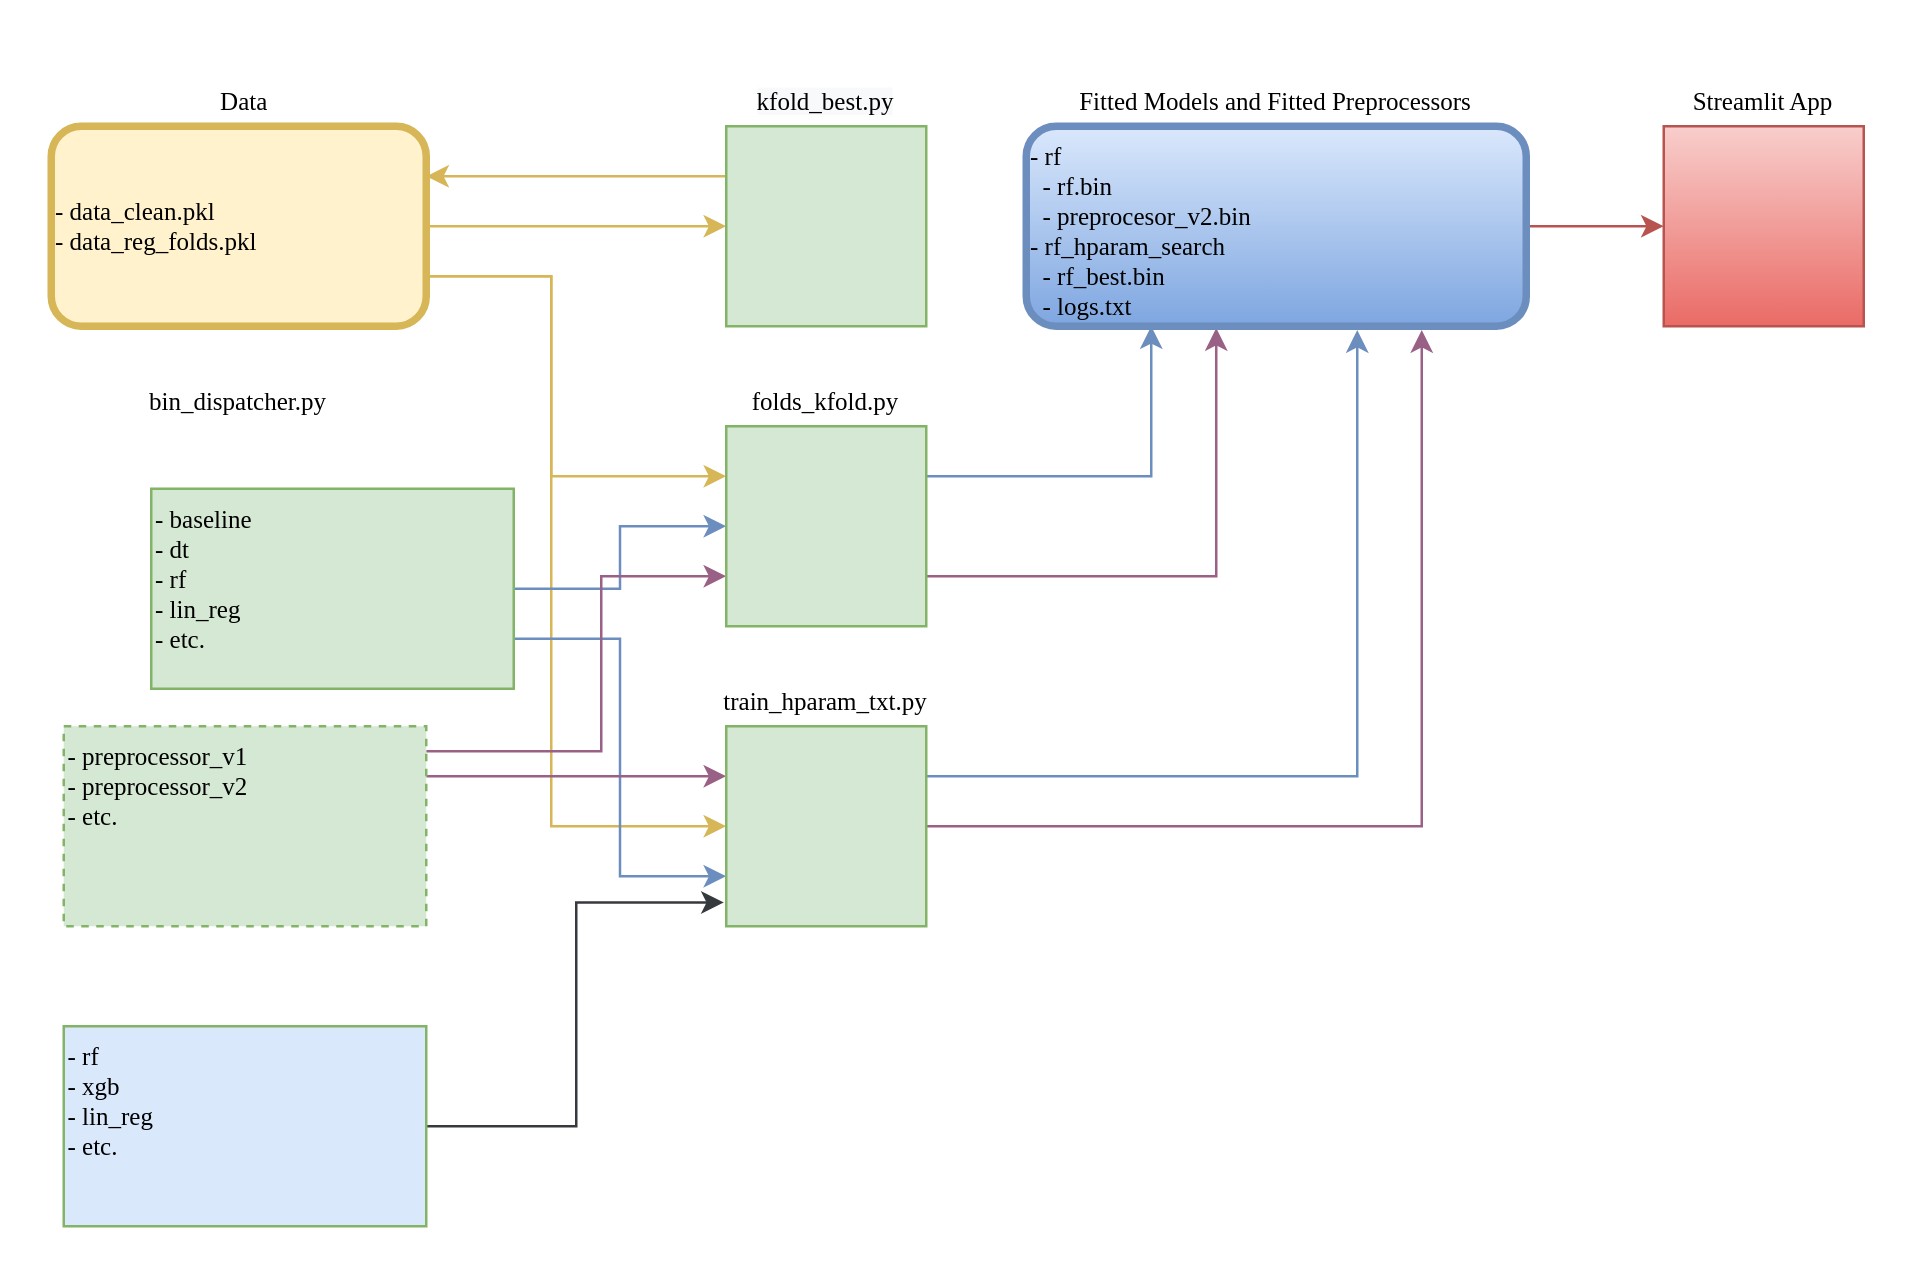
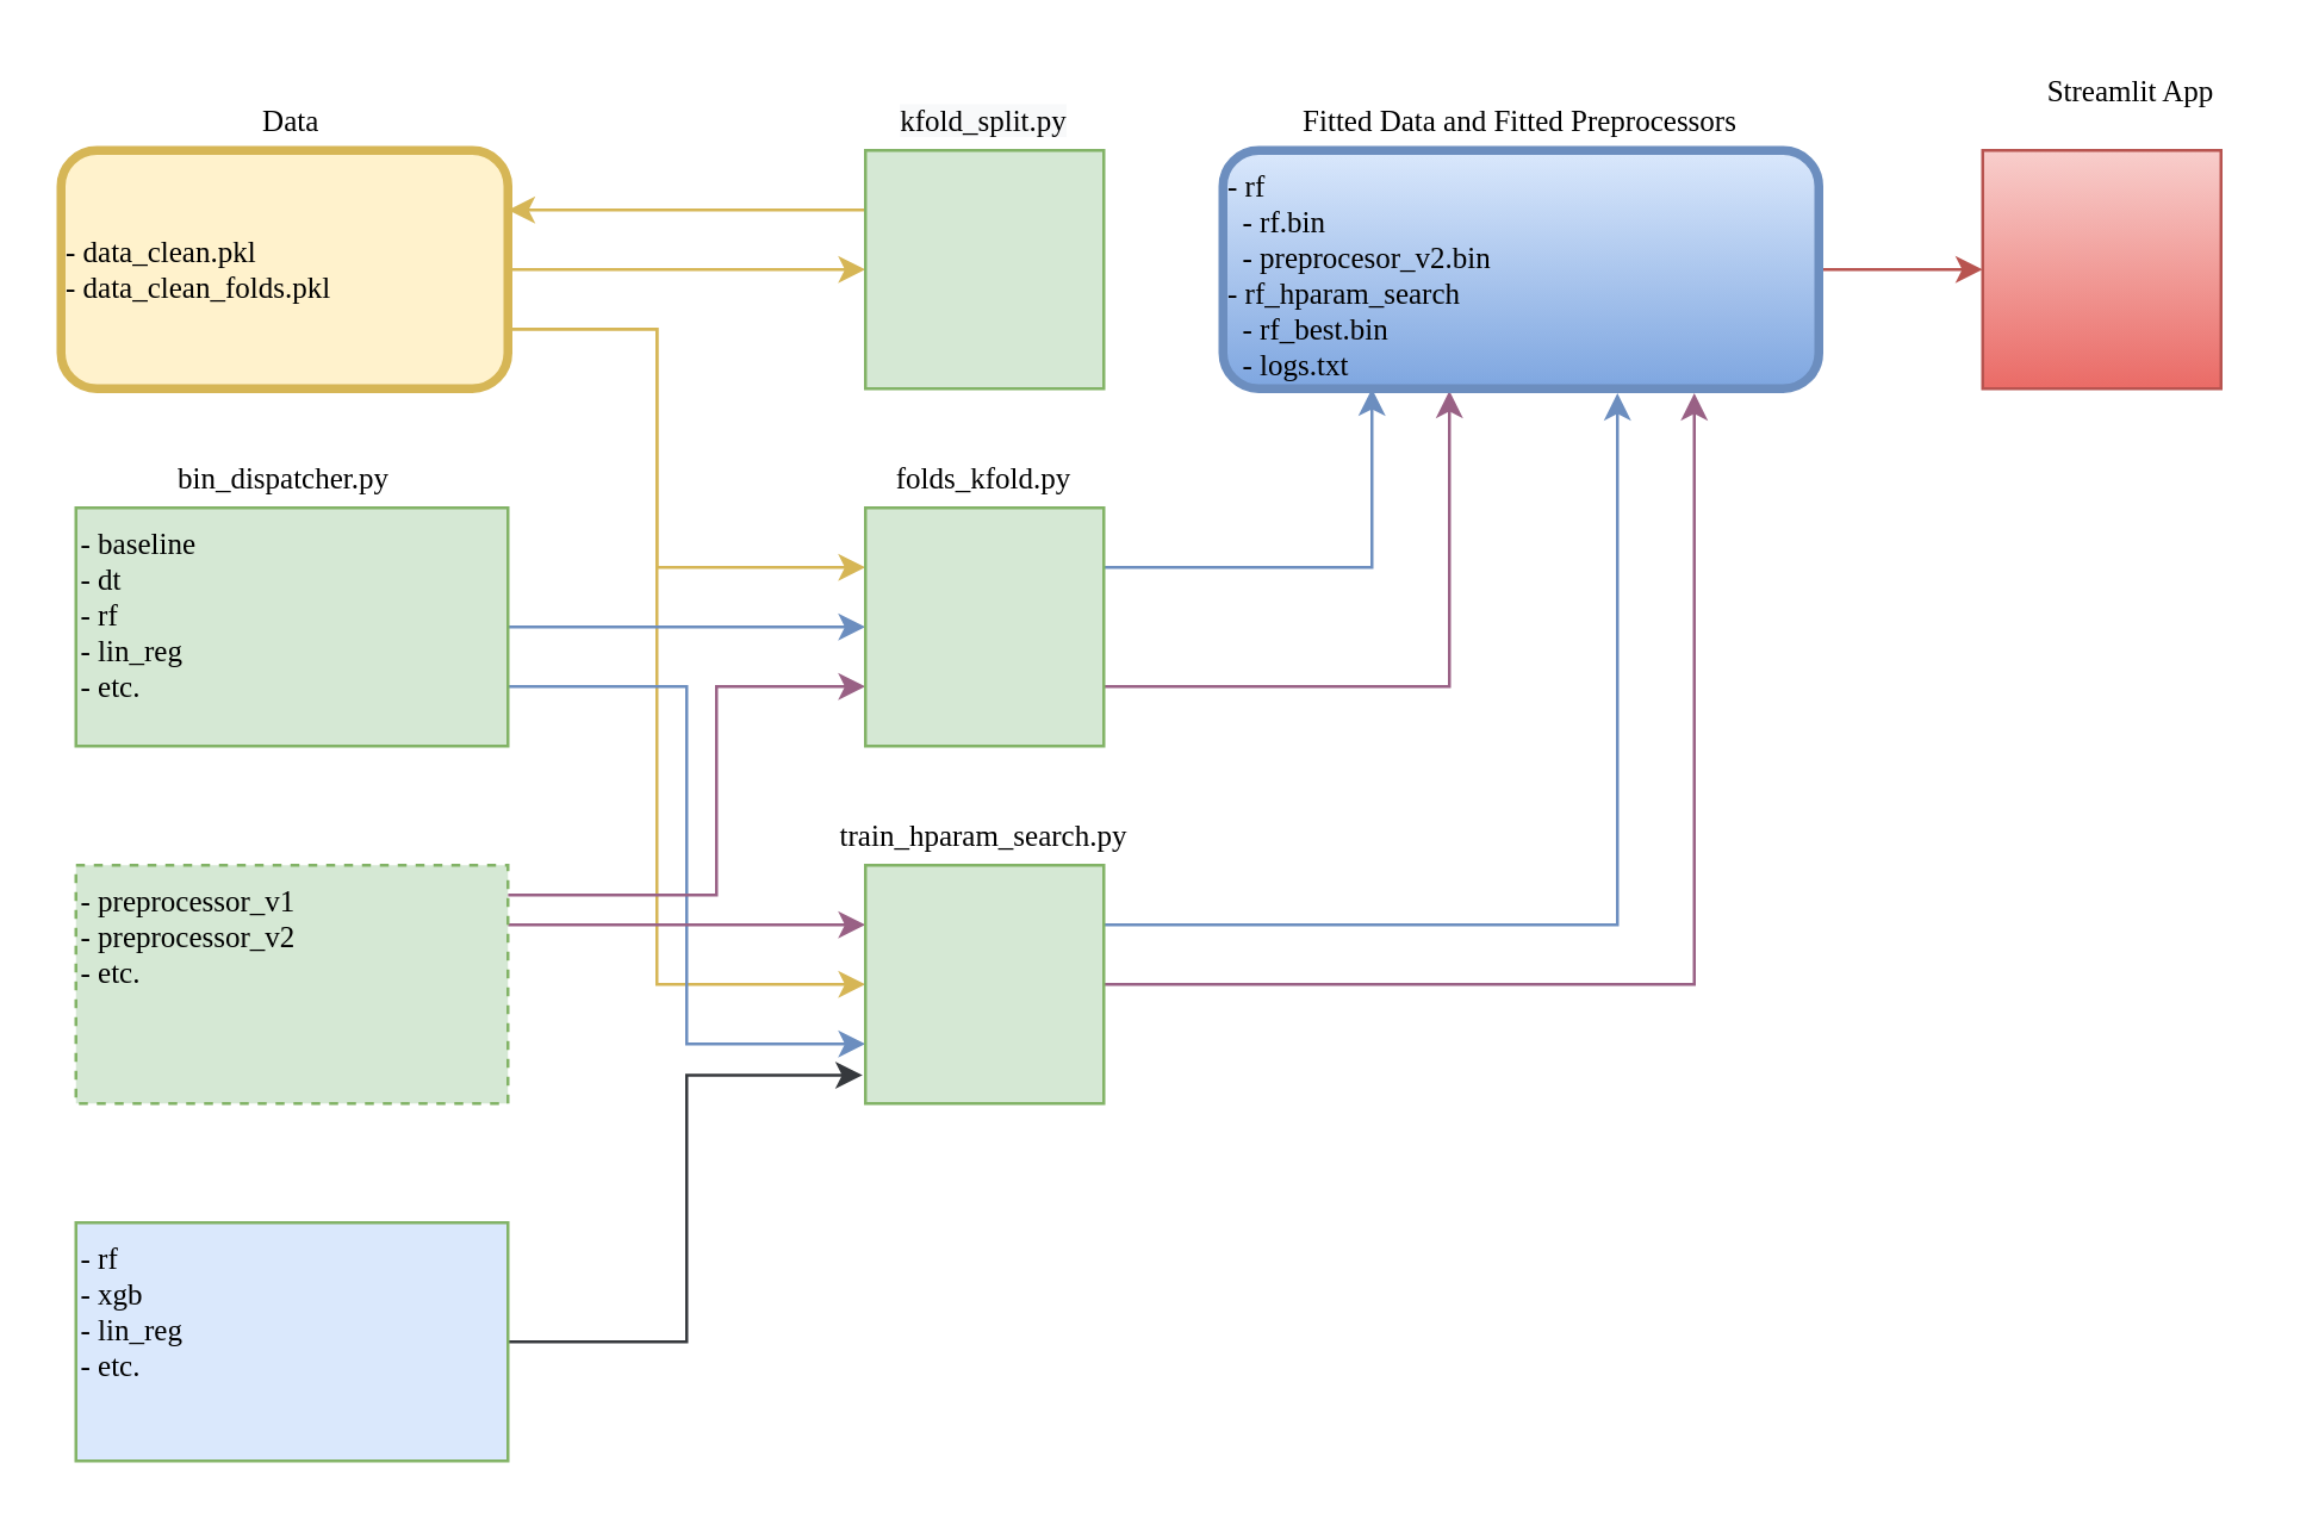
- <mxCell id="18" value="&#10;&#10;&lt;span style=&quot;color: rgb(0, 0, 0); font-family: &amp;quot;lucida console&amp;quot;; font-size: 10px; font-style: normal; font-weight: 400; letter-spacing: normal; text-align: left; text-indent: 0px; text-transform: none; word-spacing: 0px; background-color: rgb(248, 249, 250); display: inline; float: none;&quot;&gt;kfold_best.py&lt;/span&gt;&#10;&#10;" style="text;html=1;strokeColor=none;fillColor=none;align=center;verticalAlign=middle;whiteSpace=wrap;rounded=0;glass=0;sketch=0;fontFamily=Lucida Console;fontSize=10;" vertex="1" parent="1"><mxGeometry x="310" y="25" width="40" height="30" as="geometry" /></mxCell>
+ <mxCell id="18" value="&#10;&#10;&lt;span style=&quot;color: rgb(0, 0, 0); font-family: &amp;quot;lucida console&amp;quot;; font-size: 10px; font-style: normal; font-weight: 400; letter-spacing: normal; text-align: left; text-indent: 0px; text-transform: none; word-spacing: 0px; background-color: rgb(248, 249, 250); display: inline; float: none;&quot;&gt;kfold_split.py&lt;/span&gt;&#10;&#10;" style="text;html=1;strokeColor=none;fillColor=none;align=center;verticalAlign=middle;whiteSpace=wrap;rounded=0;glass=0;sketch=0;fontFamily=Lucida Console;fontSize=10;" vertex="1" parent="1"><mxGeometry x="310" y="25" width="40" height="30" as="geometry" /></mxCell>
- <mxCell id="29" value="Fitted Models and Fitted Preprocessors" style="text;html=1;strokeColor=none;fillColor=none;align=center;verticalAlign=middle;whiteSpace=wrap;rounded=0;fontFamily=Lucida Console;fontSize=10;" vertex="1" parent="1"><mxGeometry x="391.25" y="20" width="237.5" height="40" as="geometry" /></mxCell>
+ <mxCell id="29" value="Fitted Data and Fitted Preprocessors" style="text;html=1;strokeColor=none;fillColor=none;align=center;verticalAlign=middle;whiteSpace=wrap;rounded=0;fontFamily=Lucida Console;fontSize=10;" vertex="1" parent="1"><mxGeometry x="391.25" y="20" width="237.5" height="40" as="geometry" /></mxCell>
- <mxCell id="31" value="Streamlit App" style="text;html=1;strokeColor=none;fillColor=none;align=center;verticalAlign=middle;whiteSpace=wrap;rounded=0;glass=0;sketch=0;fontFamily=Lucida Console;fontSize=10;" vertex="1" parent="1"><mxGeometry x="660" y="30" width="90" height="20" as="geometry" /></mxCell>
+ <mxCell id="31" value="Streamlit App" style="text;html=1;strokeColor=none;fillColor=none;align=center;verticalAlign=middle;whiteSpace=wrap;rounded=0;glass=0;sketch=0;fontFamily=Lucida Console;fontSize=10;" vertex="1" parent="1"><mxGeometry x="670" y="20" width="90" height="20" as="geometry" /></mxCell>
- <mxCell id="6" value="&lt;font style=&quot;font-size: 10px;&quot;&gt;- data_clean.pkl&lt;br style=&quot;font-size: 10px;&quot;&gt;- data_reg_folds.pkl&lt;/font&gt;" style="rounded=1;whiteSpace=wrap;html=1;align=left;fontStyle=0;strokeWidth=3;glass=0;sketch=0;fillColor=#fff2cc;strokeColor=#d6b656;fontFamily=Lucida Console;fontSize=10;" vertex="1" parent="1"><mxGeometry x="20" y="50" width="150" height="80" as="geometry" /></mxCell>
+ <mxCell id="6" value="&lt;font style=&quot;font-size: 10px;&quot;&gt;- data_clean.pkl&lt;br style=&quot;font-size: 10px;&quot;&gt;- data_clean_folds.pkl&lt;/font&gt;" style="rounded=1;whiteSpace=wrap;html=1;align=left;fontStyle=0;strokeWidth=3;glass=0;sketch=0;fillColor=#fff2cc;strokeColor=#d6b656;fontFamily=Lucida Console;fontSize=10;" vertex="1" parent="1"><mxGeometry x="20" y="50" width="150" height="80" as="geometry" /></mxCell>
- <mxCell id="9" value="&lt;font style=&quot;font-size: 10px;&quot;&gt;- baseline&lt;br style=&quot;font-size: 10px;&quot;&gt;- dt&lt;br style=&quot;font-size: 10px;&quot;&gt;- rf&lt;br style=&quot;font-size: 10px;&quot;&gt;- lin_reg&lt;br style=&quot;font-size: 10px;&quot;&gt;- etc.&lt;/font&gt;" style="rounded=0;whiteSpace=wrap;html=1;align=left;fillColor=#d5e8d4;strokeColor=#82b366;fontFamily=Lucida Console;fontSize=10;verticalAlign=top;" vertex="1" parent="1"><mxGeometry x="60" y="195" width="145" height="80" as="geometry" /></mxCell>
+ <mxCell id="9" value="&lt;font style=&quot;font-size: 10px;&quot;&gt;- baseline&lt;br style=&quot;font-size: 10px;&quot;&gt;- dt&lt;br style=&quot;font-size: 10px;&quot;&gt;- rf&lt;br style=&quot;font-size: 10px;&quot;&gt;- lin_reg&lt;br style=&quot;font-size: 10px;&quot;&gt;- etc.&lt;/font&gt;" style="rounded=0;whiteSpace=wrap;html=1;align=left;fillColor=#d5e8d4;strokeColor=#82b366;fontFamily=Lucida Console;fontSize=10;verticalAlign=top;" vertex="1" parent="1"><mxGeometry x="25" y="170" width="145" height="80" as="geometry" /></mxCell>
- <mxCell id="26" value="train_hparam_txt.py" style="text;html=1;strokeColor=none;fillColor=none;align=center;verticalAlign=middle;whiteSpace=wrap;rounded=0;glass=0;sketch=0;fontFamily=Lucida Console;fontSize=10;" vertex="1" parent="1"><mxGeometry x="310" y="270" width="40" height="20" as="geometry" /></mxCell>
+ <mxCell id="26" value="train_hparam_search.py" style="text;html=1;strokeColor=none;fillColor=none;align=center;verticalAlign=middle;whiteSpace=wrap;rounded=0;glass=0;sketch=0;fontFamily=Lucida Console;fontSize=10;" vertex="1" parent="1"><mxGeometry x="310" y="270" width="40" height="20" as="geometry" /></mxCell>
